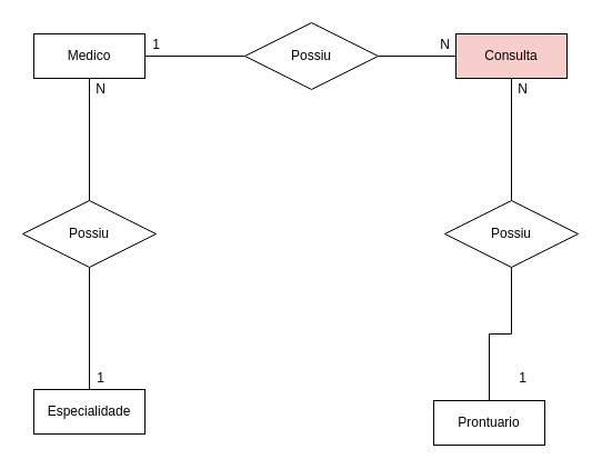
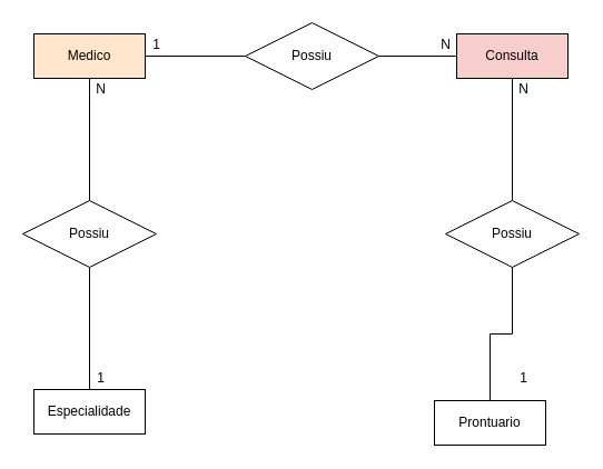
- <mxCell id="4" value="Medico" style="whiteSpace=wrap;html=1;align=center;" parent="1" vertex="1"><mxGeometry x="30" y="30" width="100" height="40" as="geometry" /></mxCell>
+ <mxCell id="4" value="Medico" style="whiteSpace=wrap;html=1;align=center;fillColor=#ffe6cc;" parent="1" vertex="1"><mxGeometry x="30" y="30" width="100" height="40" as="geometry" /></mxCell>
